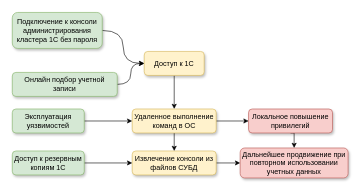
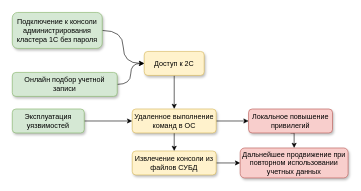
- <mxCell id="7" value="Доступ к 1С" style="rounded=1;whiteSpace=wrap;html=1;fillColor=#fff2cc;strokeColor=#d6b656;shadow=1;" vertex="1" parent="1"><mxGeometry x="240" y="85" width="100" height="40" as="geometry" /></mxCell>
+ <mxCell id="7" value="Доступ к 2С" style="rounded=1;whiteSpace=wrap;html=1;fillColor=#fff2cc;strokeColor=#d6b656;shadow=1;" vertex="1" parent="1"><mxGeometry x="240" y="85" width="100" height="40" as="geometry" /></mxCell>
- <mxCell id="16" value="Доступ к резервным копиям 1С" style="rounded=1;whiteSpace=wrap;html=1;fillColor=#d5e8d4;strokeColor=#82b366;shadow=1;" vertex="1" parent="1"><mxGeometry x="20" y="251" width="120" height="40" as="geometry" /></mxCell>
- <mxCell id="15" style="edgeStyle=orthogonalEdgeStyle;rounded=0;orthogonalLoop=1;jettySize=auto;html=1;exitX=1;exitY=0.5;exitDx=0;exitDy=0;entryX=0;entryY=0.5;entryDx=0;entryDy=0;" edge="1" parent="1" source="16" target="11"><mxGeometry relative="1" as="geometry" /></mxCell>
